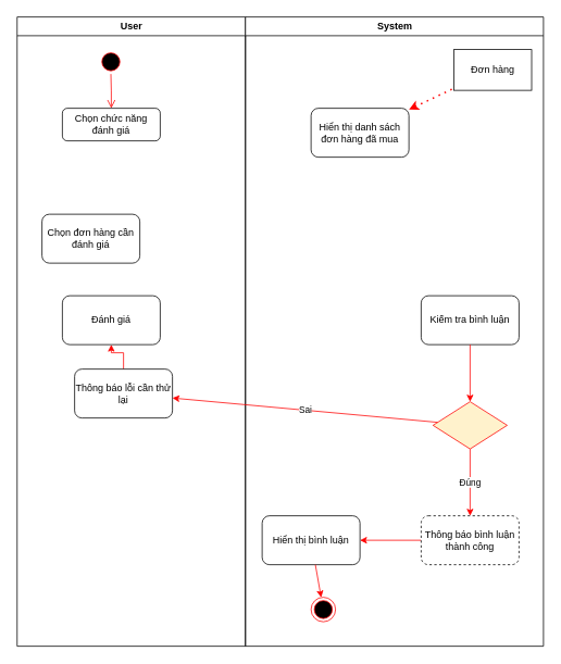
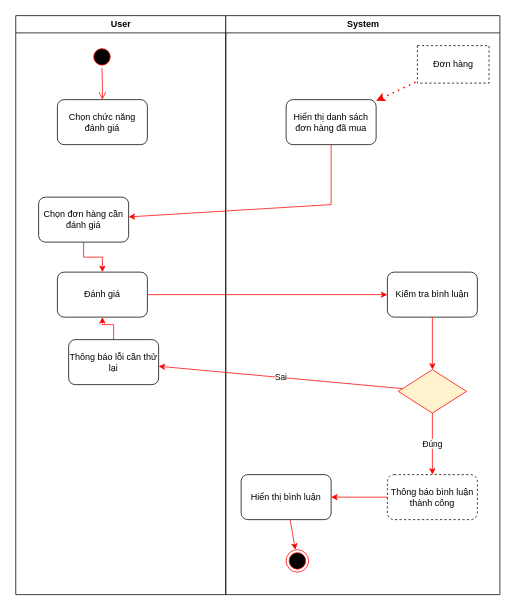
- <mxCell id="13" value="Đơn hàng" style="rounded=0;whiteSpace=wrap;html=1;" vertex="1" parent="11"><mxGeometry x="255.5" y="40" width="95.5" height="50" as="geometry" /></mxCell>
+ <mxCell id="13" value="Đơn hàng" style="rounded=0;whiteSpace=wrap;html=1;dashed=1;" vertex="1" parent="11"><mxGeometry x="255.5" y="40" width="95.5" height="50" as="geometry" /></mxCell>
- <mxCell id="5" value="Chọn chức năng đánh giá" style="rounded=1;whiteSpace=wrap;html=1;" vertex="1" parent="2"><mxGeometry x="55.5" y="112" width="120" height="40" as="geometry" /></mxCell>
+ <mxCell id="5" value="Chọn chức năng đánh giá" style="rounded=1;whiteSpace=wrap;html=1;" vertex="1" parent="2"><mxGeometry x="55.5" y="112" width="120" height="60" as="geometry" /></mxCell>
+ <mxCell id="24" value="" style="endArrow=classic;html=1;rounded=0;strokeColor=light-dark(#ff0000, #ededed);" edge="1" parent="1" source="12" target="7"><mxGeometry width="50" height="50" relative="1" as="geometry"><mxPoint x="366" y="292" as="sourcePoint" /><mxPoint x="416" y="242" as="targetPoint" /><Array as="points"><mxPoint x="441" y="272" /></Array></mxGeometry></mxCell>
+ <mxCell id="6" value="" style="edgeStyle=orthogonalEdgeStyle;rounded=0;orthogonalLoop=1;jettySize=auto;html=1;strokeColor=light-dark(#ff0000, #ededed);" edge="1" parent="2" source="7" target="8"><mxGeometry relative="1" as="geometry" /></mxCell>
+ <mxCell id="25" value="" style="endArrow=classic;html=1;rounded=0;strokeColor=light-dark(#ff0000, #ededed);" edge="1" parent="1" source="8" target="15"><mxGeometry width="50" height="50" relative="1" as="geometry"><mxPoint x="386" y="422" as="sourcePoint" /><mxPoint x="436" y="372" as="targetPoint" /></mxGeometry></mxCell>
